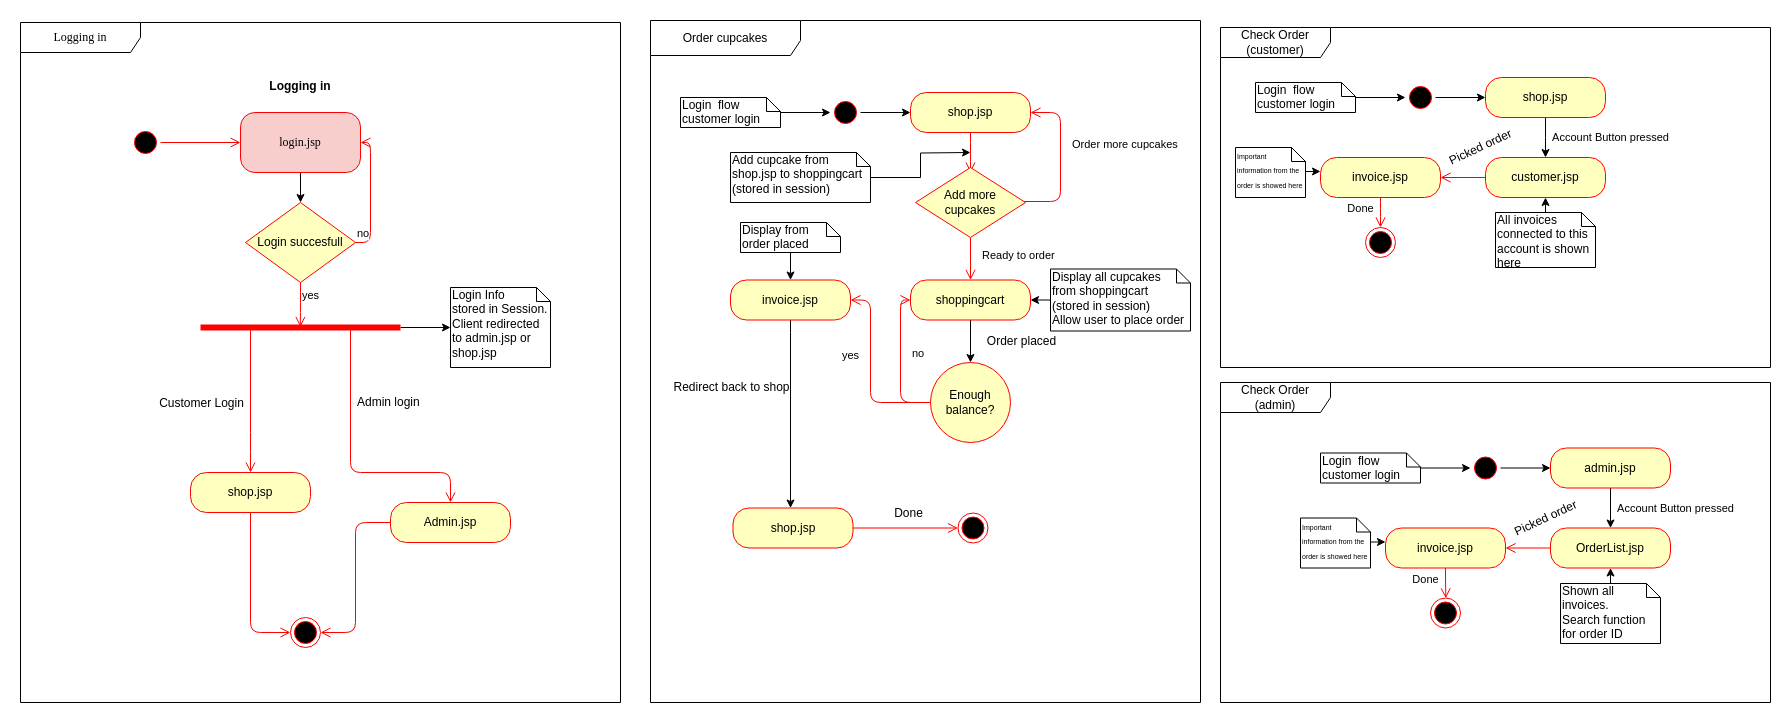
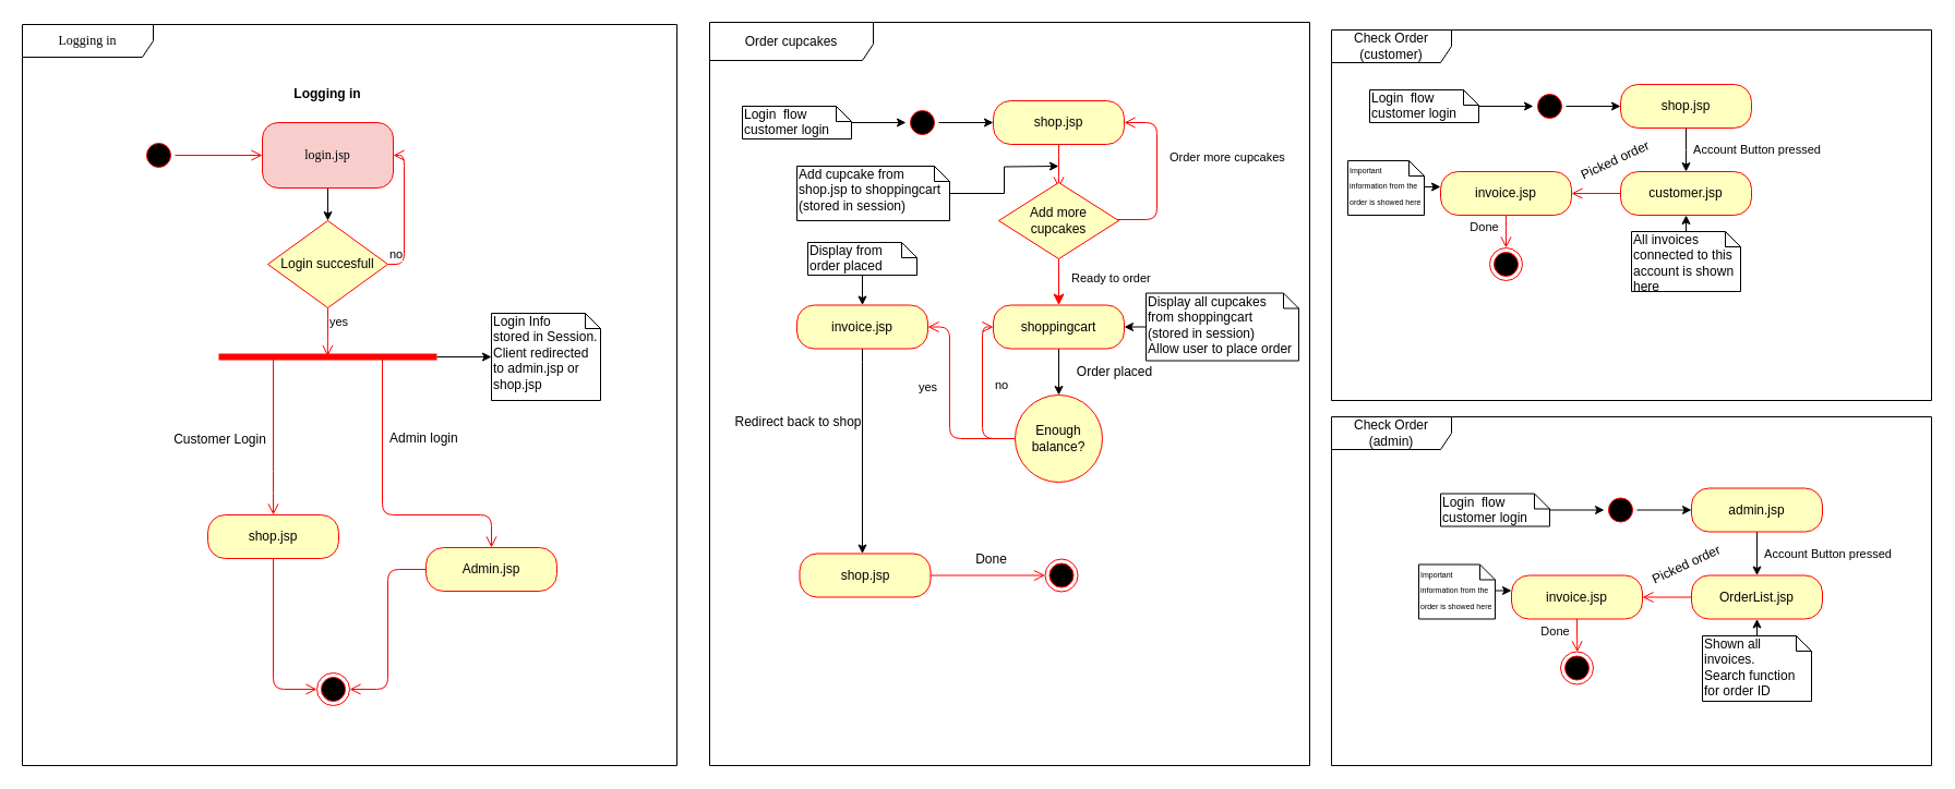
- <mxCell id="35" value="Ready to order" style="edgeStyle=orthogonalEdgeStyle;html=1;align=left;verticalAlign=top;endArrow=open;endSize=8;strokeColor=#ff0000;entryX=0.5;entryY=0;entryDx=0;entryDy=0;" edge="1" source="33" parent="1" target="32"><mxGeometry x="-0.762" y="10" relative="1" as="geometry"><mxPoint x="950" y="302" as="targetPoint" /><mxPoint as="offset" /></mxGeometry></mxCell>
+ <mxCell id="35" value="Ready to order" style="edgeStyle=orthogonalEdgeStyle;html=1;align=left;verticalAlign=top;endArrow=classic;endSize=8;strokeColor=#ff0000;entryX=0.5;entryY=0;entryDx=0;entryDy=0;" edge="1" source="33" parent="1" target="32"><mxGeometry x="-0.762" y="10" relative="1" as="geometry"><mxPoint x="950" y="302" as="targetPoint" /><mxPoint as="offset" /></mxGeometry></mxCell>
